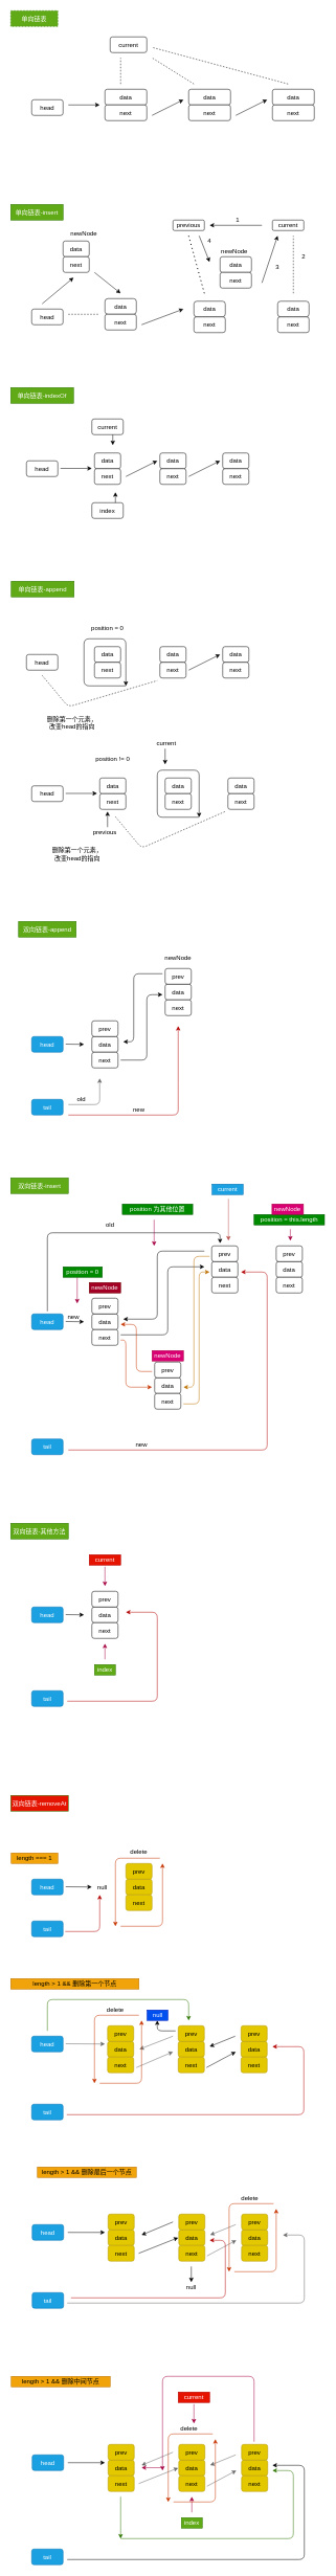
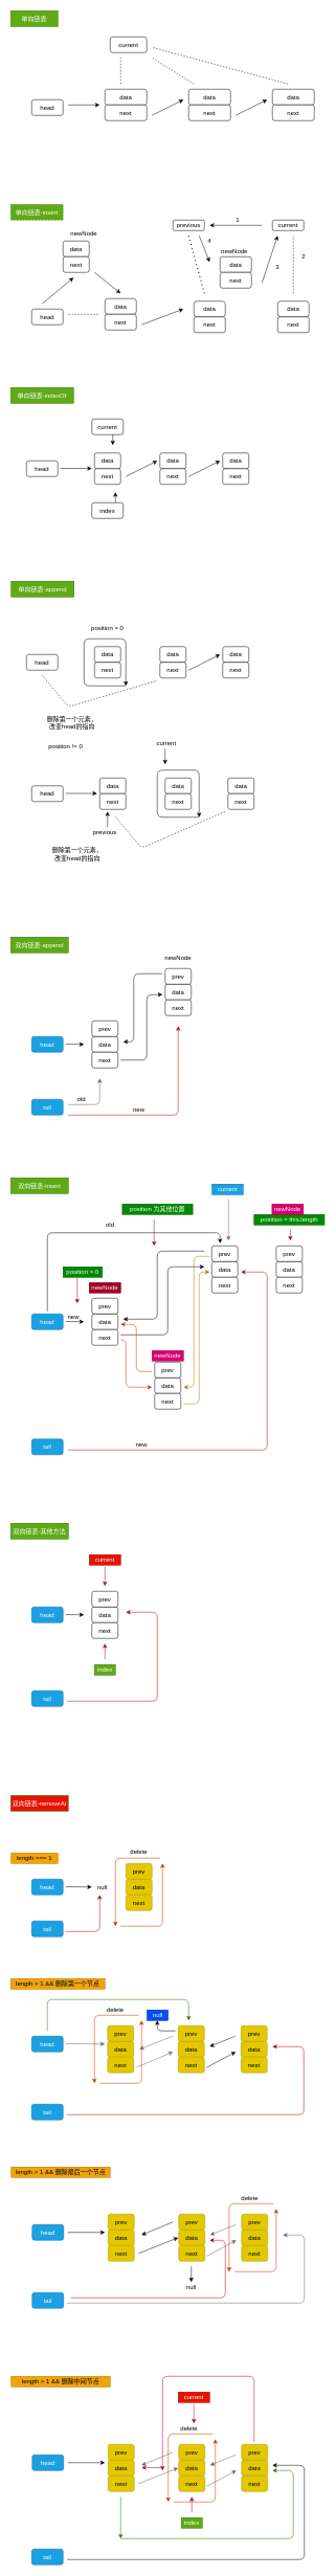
- <mxCell id="15" value="单向链表" style="rounded=0;whiteSpace=wrap;html=1;fillColor=#60a917;strokeColor=#2D7600;fontColor=#ffffff;dashed=1;" parent="1" vertex="1"><mxGeometry width="90" height="30" as="geometry" x="20" y="20" /></mxCell>
+ <mxCell id="15" value="单向链表" style="rounded=0;whiteSpace=wrap;html=1;fillColor=#60a917;strokeColor=#2D7600;fontColor=#ffffff;" parent="1" vertex="1"><mxGeometry width="90" height="30" as="geometry" x="20" y="20" /></mxCell>
- <mxCell id="19" value="单向链表-insert" style="rounded=0;whiteSpace=wrap;html=1;fillColor=#60a917;strokeColor=#2D7600;fontColor=#ffffff;" parent="1" vertex="1"><mxGeometry y="390" width="100" height="30" as="geometry" x="20" /></mxCell>
+ <mxCell id="19" value="单向链表-insert" style="rounded=0;whiteSpace=wrap;html=1;fillColor=#60a917;strokeColor=#2D7600;fontColor=#ffffff;dashed=1;" parent="1" vertex="1"><mxGeometry y="390" width="100" height="30" as="geometry" x="20" /></mxCell>
- <mxCell id="84" value="position != 0" style="text;html=1;strokeColor=none;fillColor=none;align=center;verticalAlign=middle;whiteSpace=wrap;rounded=0;" parent="1" vertex="1"><mxGeometry x="175" y="1440" width="80" height="20" as="geometry" /></mxCell>
+ <mxCell id="84" value="position != 0" style="text;html=1;strokeColor=none;fillColor=none;align=center;verticalAlign=middle;whiteSpace=wrap;rounded=0;" parent="1" vertex="1"><mxGeometry x="85" y="1415" width="80" height="20" as="geometry" /></mxCell>
- <mxCell id="90" value="双向链表-append" style="rounded=0;whiteSpace=wrap;html=1;fillColor=#60a917;strokeColor=#2D7600;fontColor=#ffffff;" vertex="1" parent="1"><mxGeometry x="35" y="1760" width="110" height="30" as="geometry" /></mxCell>
+ <mxCell id="90" value="双向链表-append" style="rounded=0;whiteSpace=wrap;html=1;fillColor=#60a917;strokeColor=#2D7600;fontColor=#ffffff;" vertex="1" parent="1"><mxGeometry y="1790" width="110" height="30" as="geometry" x="20" /></mxCell>
- <mxCell id="179" value="length &amp;gt; 1 &amp;amp;&amp;amp; 删除第一个节点" style="text;html=1;strokeColor=#BD7000;fillColor=#f0a30a;align=center;verticalAlign=middle;whiteSpace=wrap;rounded=0;fontColor=#000000;" vertex="1" parent="1"><mxGeometry x="20" y="3780" width="245" height="20" as="geometry" /></mxCell>
+ <mxCell id="179" value="length &amp;gt; 1 &amp;amp;&amp;amp; 删除第一个节点" style="text;html=1;strokeColor=#BD7000;fillColor=#f0a30a;align=center;verticalAlign=middle;whiteSpace=wrap;rounded=0;fontColor=#000000;" vertex="1" parent="1"><mxGeometry y="3780" width="180" height="20" as="geometry" x="20" /></mxCell>
- <mxCell id="202" value="length &amp;gt; 1 &amp;amp;&amp;amp; 删除最后一个节点" style="text;html=1;strokeColor=#BD7000;fillColor=#f0a30a;align=center;verticalAlign=middle;whiteSpace=wrap;rounded=0;fontColor=#000000;" vertex="1" parent="1"><mxGeometry x="71" y="4140" width="189" height="20" as="geometry" /></mxCell>
+ <mxCell id="202" value="length &amp;gt; 1 &amp;amp;&amp;amp; 删除最后一个节点" style="text;html=1;strokeColor=#BD7000;fillColor=#f0a30a;align=center;verticalAlign=middle;whiteSpace=wrap;rounded=0;fontColor=#000000;" vertex="1" parent="1"><mxGeometry x="21" y="4140" width="189" height="20" as="geometry" /></mxCell>
